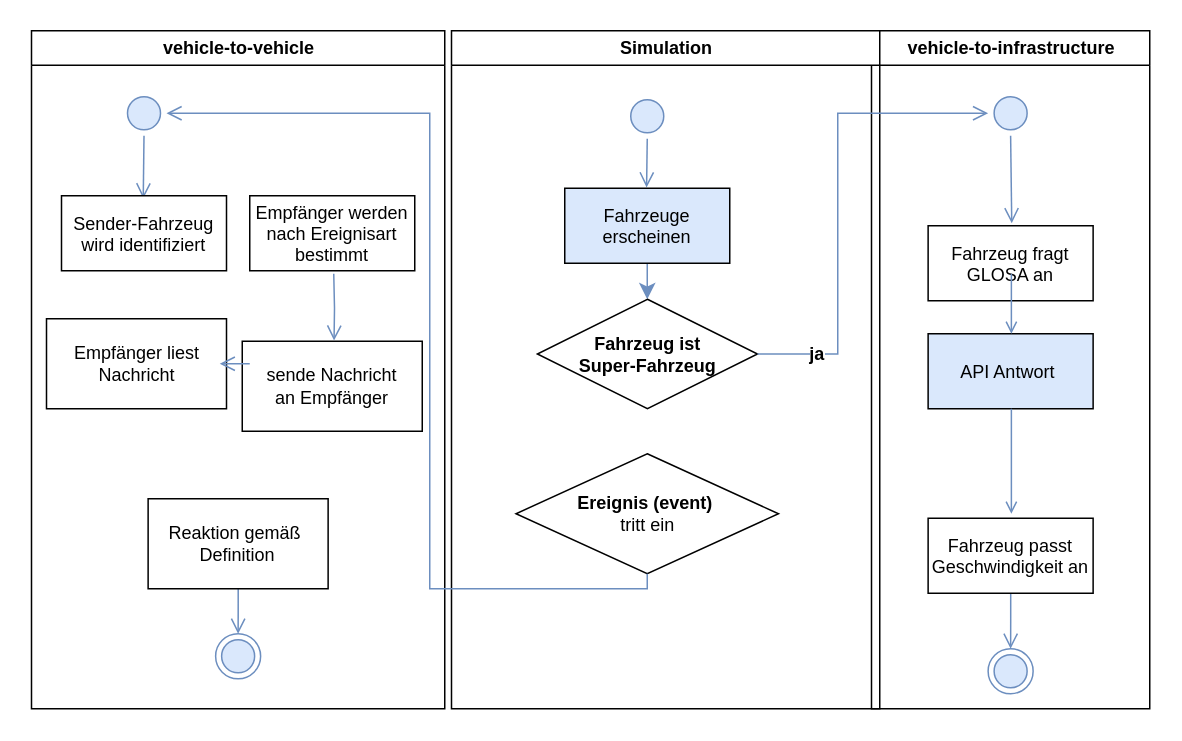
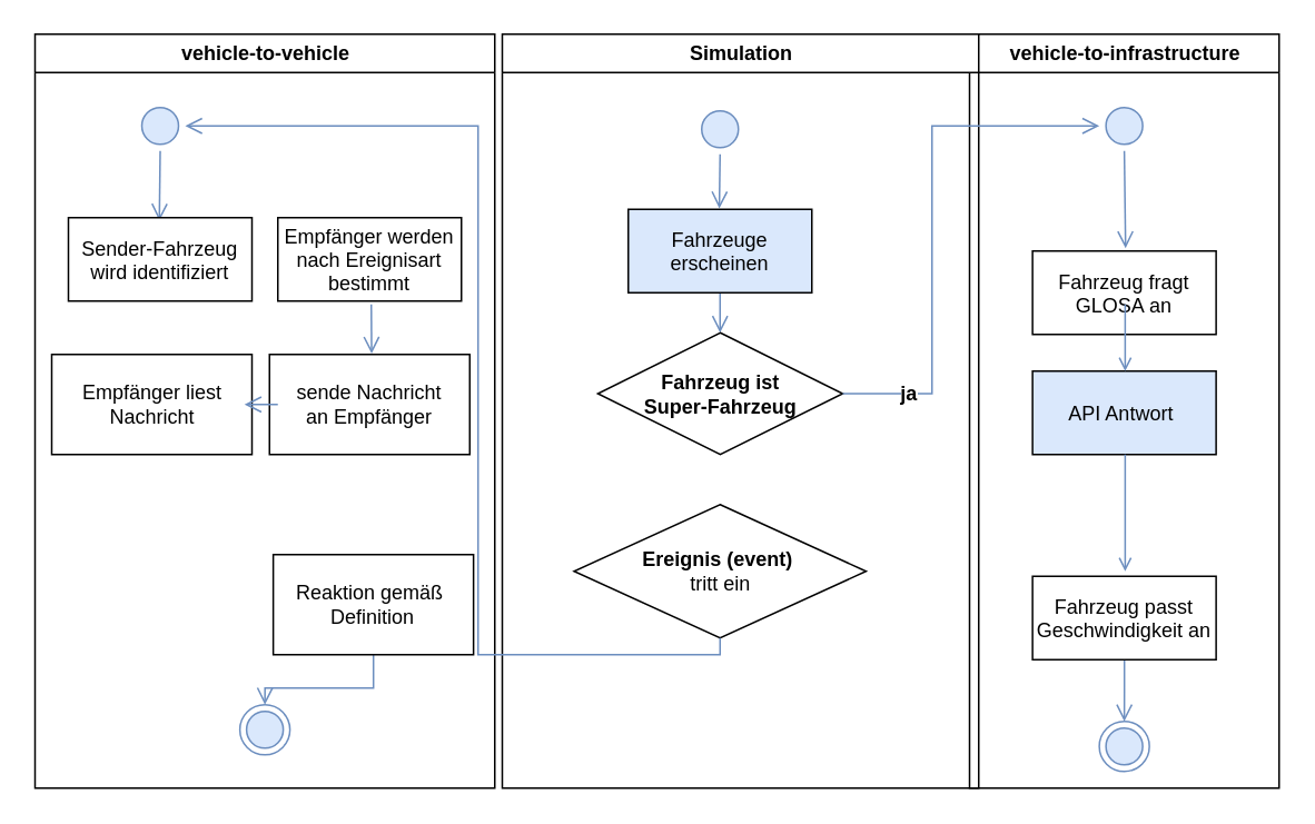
- <mxCell id="27" value="" style="edgeStyle=orthogonalEdgeStyle;rounded=0;orthogonalLoop=1;jettySize=auto;html=1;endArrow=classic;verticalAlign=bottom;strokeColor=#6c8ebf;endSize=8;endFill=1;fillColor=#dae8fc;" edge="1" parent="24" source="28" target="30"><mxGeometry relative="1" as="geometry"><Array as="points"><mxPoint x="131" y="177" /><mxPoint x="131" y="177" /></Array></mxGeometry></mxCell>
+ <mxCell id="27" value="" style="edgeStyle=orthogonalEdgeStyle;rounded=0;orthogonalLoop=1;jettySize=auto;html=1;endArrow=open;verticalAlign=bottom;strokeColor=#6c8ebf;endSize=8;endFill=1;fillColor=#dae8fc;" edge="1" parent="24" source="28" target="30"><mxGeometry relative="1" as="geometry"><Array as="points"><mxPoint x="131" y="177" /><mxPoint x="131" y="177" /></Array></mxGeometry></mxCell>
- <mxCell id="17" value="sende Nachricht&lt;br&gt;an Empfänger" style="whiteSpace=wrap;html=1;fillColor=rgb(255, 255, 255);strokeColor=rgb(0, 0, 0);fontColor=rgb(0, 0, 0);" vertex="1" parent="12"><mxGeometry x="140.5" y="207" width="120" height="60" as="geometry" /></mxCell>
+ <mxCell id="17" value="sende Nachricht&lt;br&gt;an Empfänger" style="whiteSpace=wrap;html=1;fillColor=rgb(255, 255, 255);strokeColor=rgb(0, 0, 0);fontColor=rgb(0, 0, 0);" vertex="1" parent="12"><mxGeometry x="140.5" y="192" width="120" height="60" as="geometry" /></mxCell>
- <mxCell id="22" value="Reaktion gemäß&amp;nbsp;&lt;br&gt;Definition" style="whiteSpace=wrap;html=1;fillColor=rgb(255, 255, 255);strokeColor=rgb(0, 0, 0);fontColor=rgb(0, 0, 0);" vertex="1" parent="12"><mxGeometry x="77.75" y="312" width="120" height="60" as="geometry" /></mxCell>
+ <mxCell id="22" value="Reaktion gemäß&amp;nbsp;&lt;br&gt;Definition" style="whiteSpace=wrap;html=1;fillColor=rgb(255, 255, 255);strokeColor=rgb(0, 0, 0);fontColor=rgb(0, 0, 0);" vertex="1" parent="12"><mxGeometry x="142.75" y="312" width="120" height="60" as="geometry" /></mxCell>
